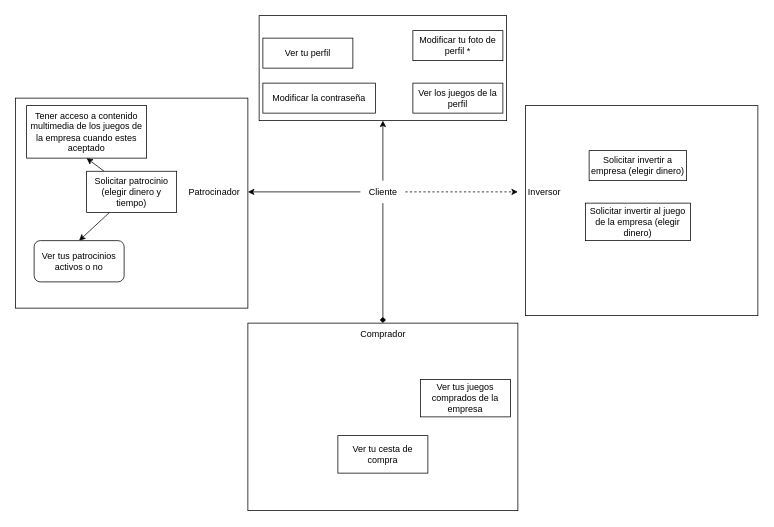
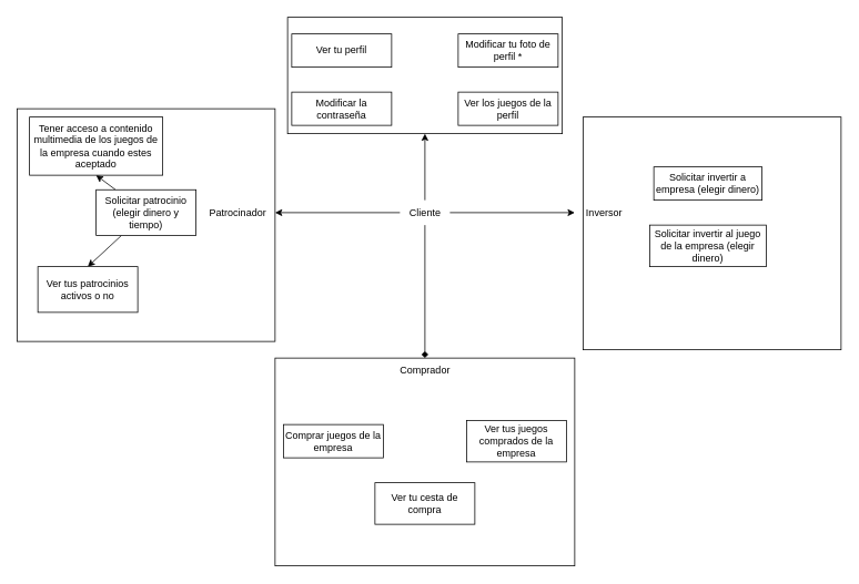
- <mxCell id="17" value="Ver tu perfil" style="rounded=0;whiteSpace=wrap;html=1;" vertex="1" parent="1"><mxGeometry x="350" y="50" width="120" height="40" as="geometry" /></mxCell>
+ <mxCell id="17" value="Ver tu perfil" style="rounded=0;whiteSpace=wrap;html=1;" vertex="1" parent="1"><mxGeometry x="350" y="40" width="120" height="40" as="geometry" /></mxCell>
- <mxCell id="16" value="Modificar la contraseña" style="rounded=0;whiteSpace=wrap;html=1;" vertex="1" parent="1"><mxGeometry x="350" y="110" width="150" height="40" as="geometry" /></mxCell>
+ <mxCell id="16" value="Modificar la contraseña" style="rounded=0;whiteSpace=wrap;html=1;" vertex="1" parent="1"><mxGeometry x="350" y="110" width="120" height="40" as="geometry" /></mxCell>
- <mxCell id="4" style="edgeStyle=orthogonalEdgeStyle;rounded=0;orthogonalLoop=1;jettySize=auto;html=1;dashed=1;" edge="1" parent="1" source="6" target="20"><mxGeometry relative="1" as="geometry" /></mxCell>
+ <mxCell id="4" style="edgeStyle=orthogonalEdgeStyle;rounded=0;orthogonalLoop=1;jettySize=auto;html=1;" edge="1" parent="1" source="6" target="20"><mxGeometry relative="1" as="geometry" /></mxCell>
- <mxCell id="25" value="Ver tus patrocinios activos o no" style="whiteSpace=wrap;html=1;rounded=1;" vertex="1" parent="1"><mxGeometry x="45" y="320" width="120" height="55" as="geometry" /></mxCell>
+ <mxCell id="25" value="Ver tus patrocinios activos o no" style="rounded=0;whiteSpace=wrap;html=1;" vertex="1" parent="1"><mxGeometry x="45" y="320" width="120" height="55" as="geometry" /></mxCell>
+ <mxCell id="12" value="Comprar juegos de la empresa" style="rounded=0;whiteSpace=wrap;html=1;" vertex="1" parent="1"><mxGeometry x="340" y="510" width="120" height="40" as="geometry" /></mxCell>
